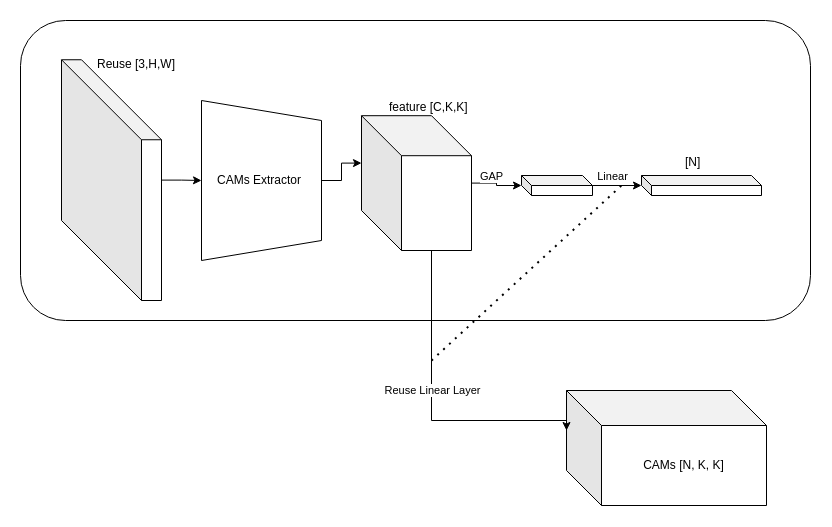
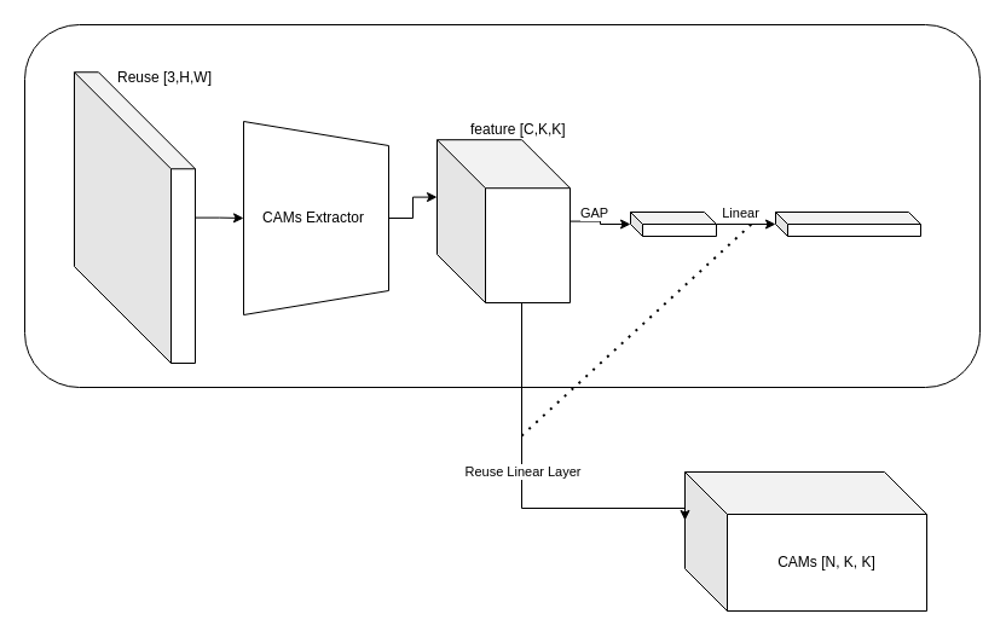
- <mxCell id="16" value="[N]" style="text;strokeColor=none;fillColor=none;align=left;verticalAlign=middle;spacingLeft=4;spacingRight=4;overflow=hidden;points=[[0,0.5],[1,0.5]];portConstraint=eastwest;rotatable=0;whiteSpace=wrap;html=1;" parent="14" vertex="1"><mxGeometry x="38.38" width="43.25" height="25.56" as="geometry" /></mxCell>
